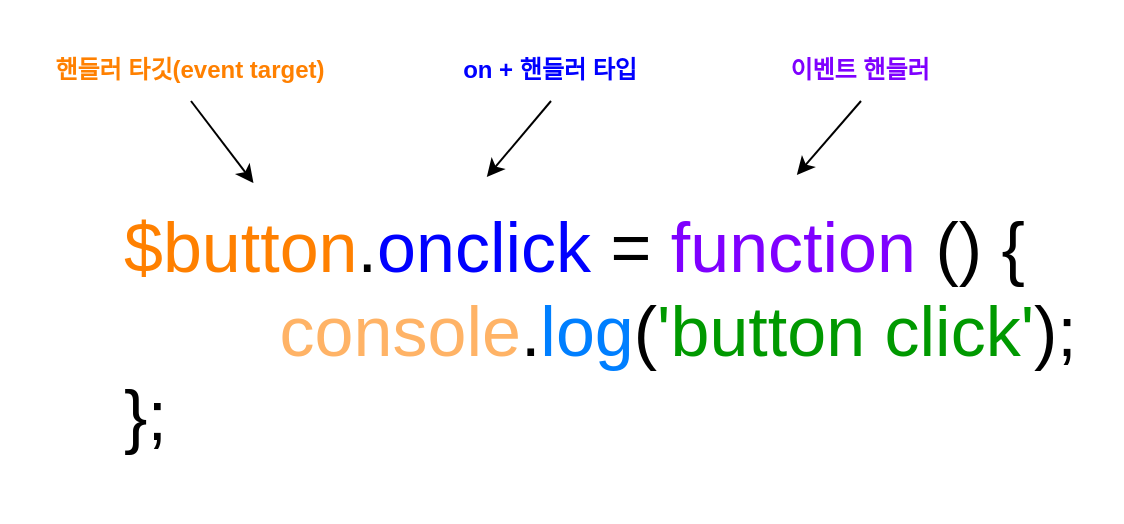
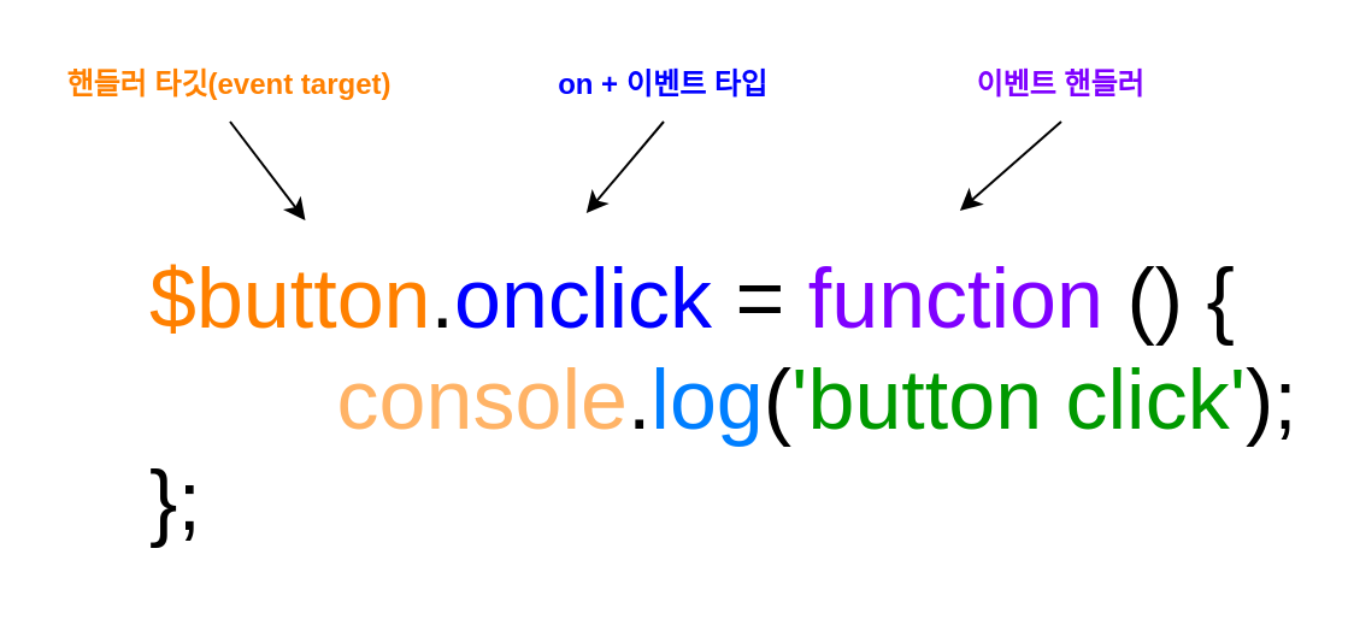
- <mxCell id="4" value="&lt;b&gt;&lt;font color=&quot;#0000ff&quot;&gt;on + 핸들러 타입&lt;/font&gt;&lt;/b&gt;" style="text;html=1;strokeColor=none;fillColor=none;align=center;verticalAlign=middle;whiteSpace=wrap;rounded=0;fontSize=12;fontColor=#FF8000;" vertex="1" parent="1"><mxGeometry x="220" y="20" width="110" height="30" as="geometry" /></mxCell>
+ <mxCell id="4" value="&lt;b&gt;&lt;font color=&quot;#0000ff&quot;&gt;on + 이벤트 타입&lt;/font&gt;&lt;/b&gt;" style="text;html=1;strokeColor=none;fillColor=none;align=center;verticalAlign=middle;whiteSpace=wrap;rounded=0;fontSize=12;fontColor=#FF8000;" vertex="1" parent="1"><mxGeometry x="220" y="20" width="110" height="30" as="geometry" /></mxCell>
- <mxCell id="5" value="&lt;b&gt;&lt;font color=&quot;#7f00ff&quot;&gt;이벤트 핸들러&lt;/font&gt;&lt;/b&gt;" style="text;html=1;strokeColor=none;fillColor=none;align=center;verticalAlign=middle;whiteSpace=wrap;rounded=0;fontSize=12;fontColor=#0000FF;" vertex="1" parent="1"><mxGeometry x="370" y="20" width="120" height="30" as="geometry" /></mxCell>
+ <mxCell id="5" value="&lt;b&gt;&lt;font color=&quot;#7f00ff&quot;&gt;이벤트 핸들러&lt;/font&gt;&lt;/b&gt;" style="text;html=1;strokeColor=none;fillColor=none;align=center;verticalAlign=middle;whiteSpace=wrap;rounded=0;fontSize=12;fontColor=#0000FF;" vertex="1" parent="1"><mxGeometry x="380" y="20" width="120" height="30" as="geometry" /></mxCell>
